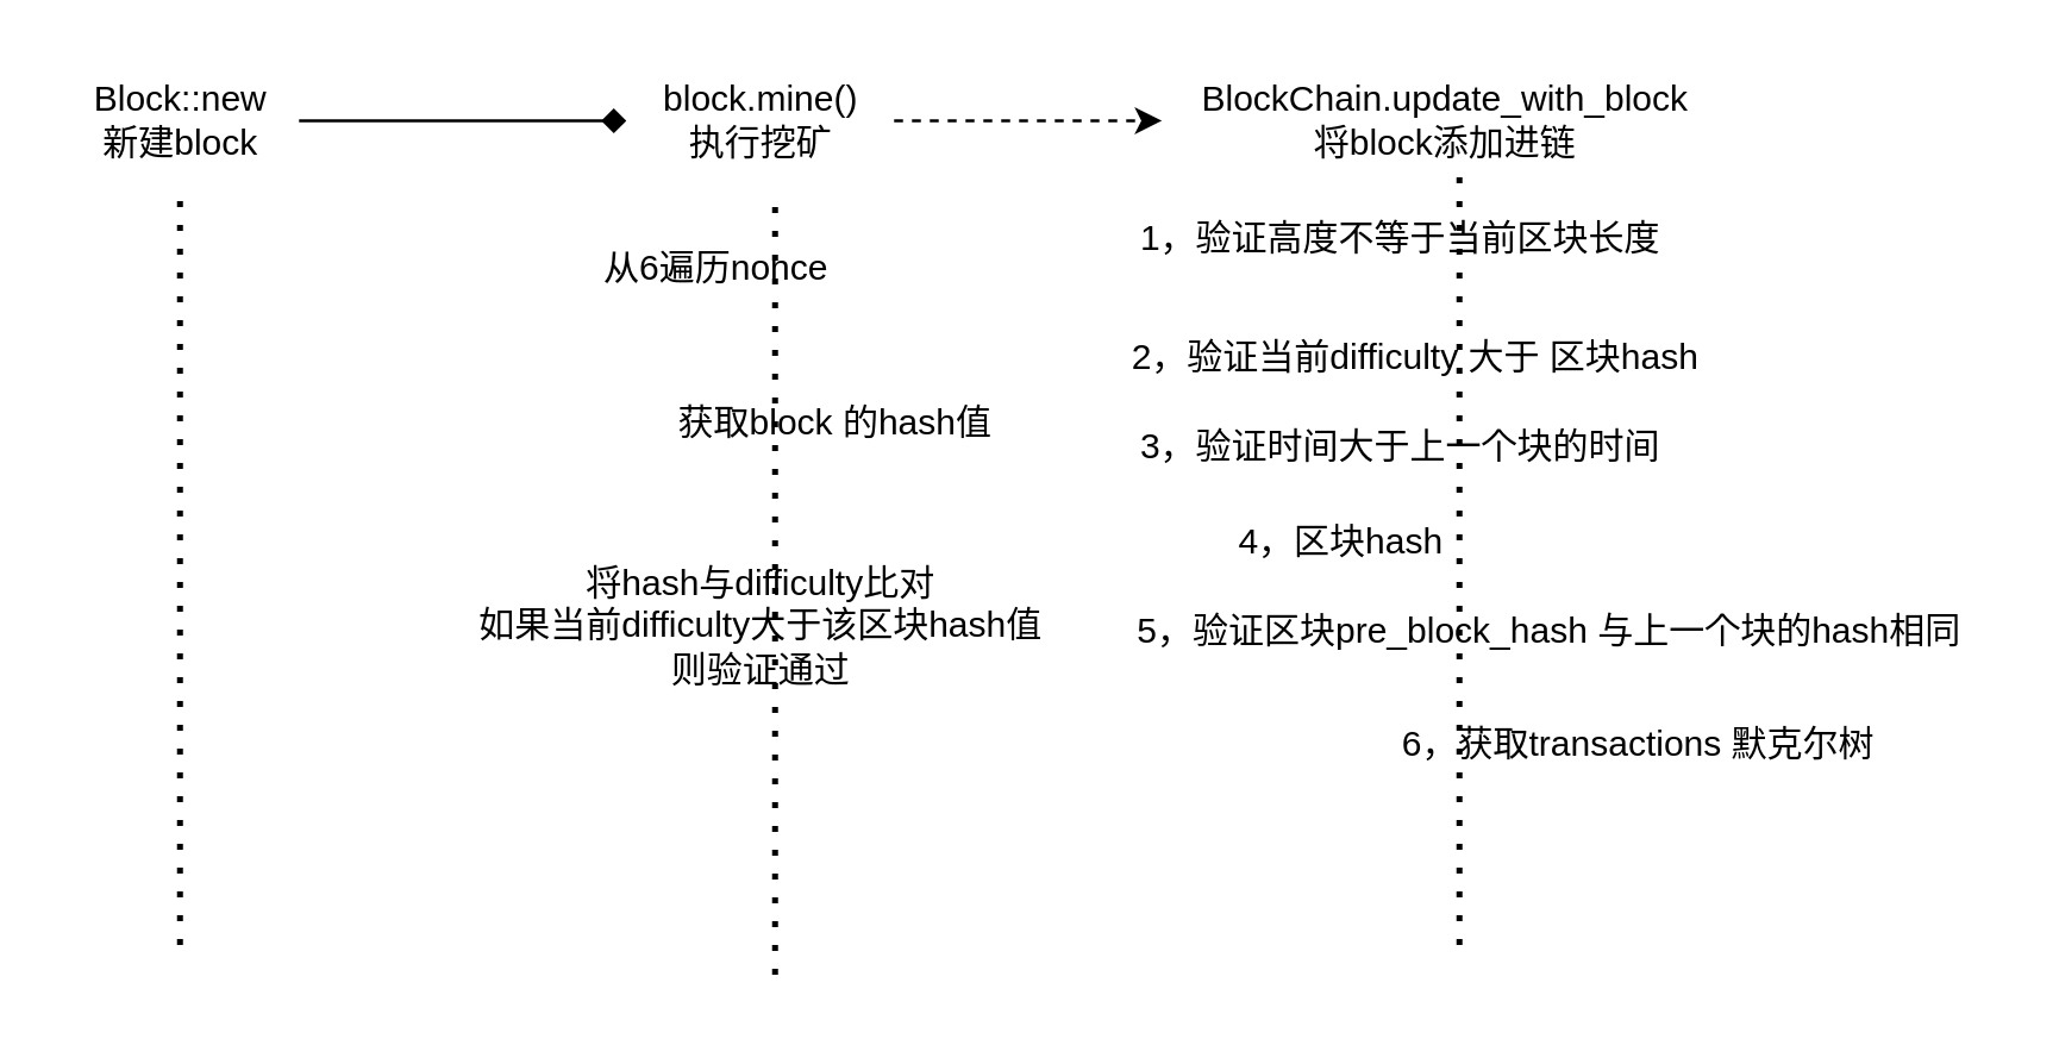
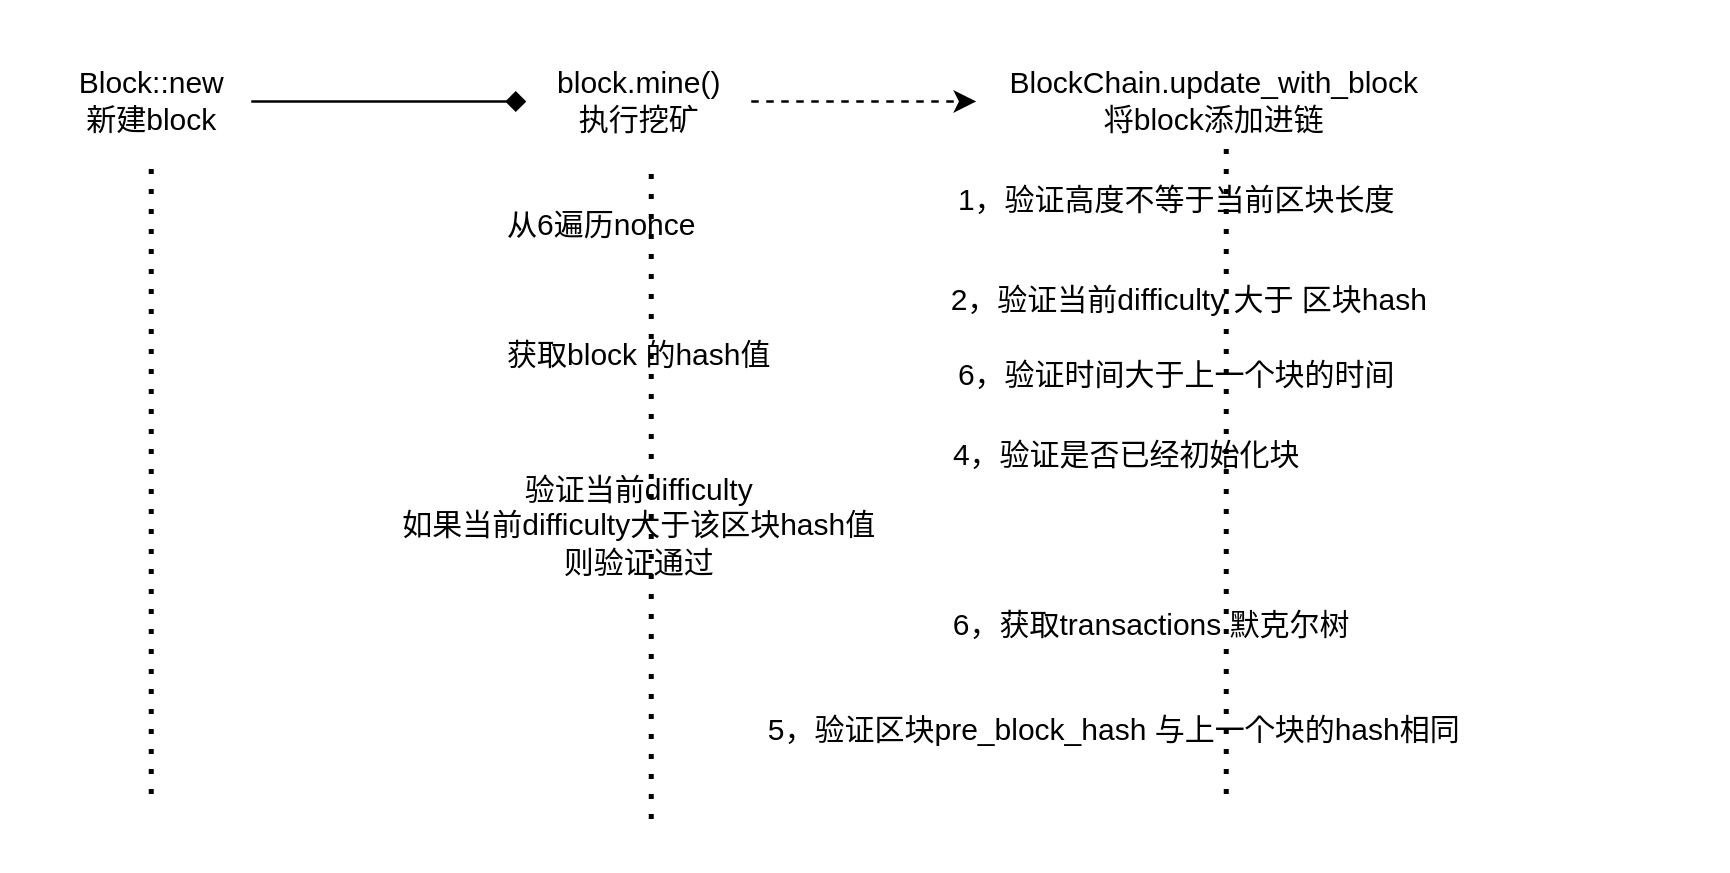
- <mxCell id="9" value="获取block 的hash值" style="text;html=1;align=center;verticalAlign=middle;resizable=0;points=[];autosize=1;strokeColor=none;fillColor=none;" vertex="1" parent="1"><mxGeometry x="215" y="127" width="130" height="30" as="geometry" /></mxCell>
+ <mxCell id="9" value="获取block 的hash值" style="text;html=1;align=center;verticalAlign=middle;resizable=0;points=[];autosize=1;strokeColor=none;fillColor=none;" vertex="1" parent="1"><mxGeometry x="190" y="127" width="130" height="30" as="geometry" /></mxCell>
- <mxCell id="14" value="3，验证时间大于上一个块的时间" style="text;html=1;align=center;verticalAlign=middle;resizable=0;points=[];autosize=1;strokeColor=none;fillColor=none;" vertex="1" parent="1"><mxGeometry x="370" y="135" width="200" height="30" as="geometry" /></mxCell>
+ <mxCell id="14" value="6，验证时间大于上一个块的时间" style="text;html=1;align=center;verticalAlign=middle;resizable=0;points=[];autosize=1;strokeColor=none;fillColor=none;" vertex="1" parent="1"><mxGeometry x="370" y="135" width="200" height="30" as="geometry" /></mxCell>
- <mxCell id="16" value="4，区块hash" style="text;html=1;align=center;verticalAlign=middle;resizable=0;points=[];autosize=1;strokeColor=none;fillColor=none;" vertex="1" parent="1"><mxGeometry x="370" y="167" width="160" height="30" as="geometry" /></mxCell>
+ <mxCell id="16" value="4，验证是否已经初始化块" style="text;html=1;align=center;verticalAlign=middle;resizable=0;points=[];autosize=1;strokeColor=none;fillColor=none;" vertex="1" parent="1"><mxGeometry x="370" y="167" width="160" height="30" as="geometry" /></mxCell>
- <mxCell id="10" value="将hash与difficulty比对&lt;br&gt;如果当前difficulty大于该区块hash值&lt;br&gt;则验证通过" style="text;html=1;align=center;verticalAlign=middle;resizable=0;points=[];autosize=1;strokeColor=none;fillColor=none;" vertex="1" parent="1"><mxGeometry x="150" y="180" width="210" height="60" as="geometry" /></mxCell>
+ <mxCell id="10" value="验证当前difficulty&lt;br&gt;如果当前difficulty大于该区块hash值&lt;br&gt;则验证通过" style="text;html=1;align=center;verticalAlign=middle;resizable=0;points=[];autosize=1;strokeColor=none;fillColor=none;" vertex="1" parent="1"><mxGeometry x="150" y="180" width="210" height="60" as="geometry" /></mxCell>
- <mxCell id="15" value="5，验证区块pre_block_hash 与上一个块的hash相同" style="text;html=1;align=center;verticalAlign=middle;resizable=0;points=[];autosize=1;strokeColor=none;fillColor=none;" vertex="1" parent="1"><mxGeometry x="370" y="197" width="300" height="30" as="geometry" /></mxCell>
+ <mxCell id="15" value="5，验证区块pre_block_hash 与上一个块的hash相同" style="text;html=1;align=center;verticalAlign=middle;resizable=0;points=[];autosize=1;strokeColor=none;fillColor=none;" vertex="1" parent="1"><mxGeometry x="295" y="277" width="300" height="30" as="geometry" /></mxCell>
- <mxCell id="17" value="6，获取transactions 默克尔树" style="text;html=1;align=center;verticalAlign=middle;resizable=0;points=[];autosize=1;strokeColor=none;fillColor=none;" vertex="1" parent="1"><mxGeometry x="460" y="235" width="180" height="30" as="geometry" /></mxCell>
+ <mxCell id="17" value="6，获取transactions 默克尔树" style="text;html=1;align=center;verticalAlign=middle;resizable=0;points=[];autosize=1;strokeColor=none;fillColor=none;" vertex="1" parent="1"><mxGeometry x="370" y="235" width="180" height="30" as="geometry" /></mxCell>
